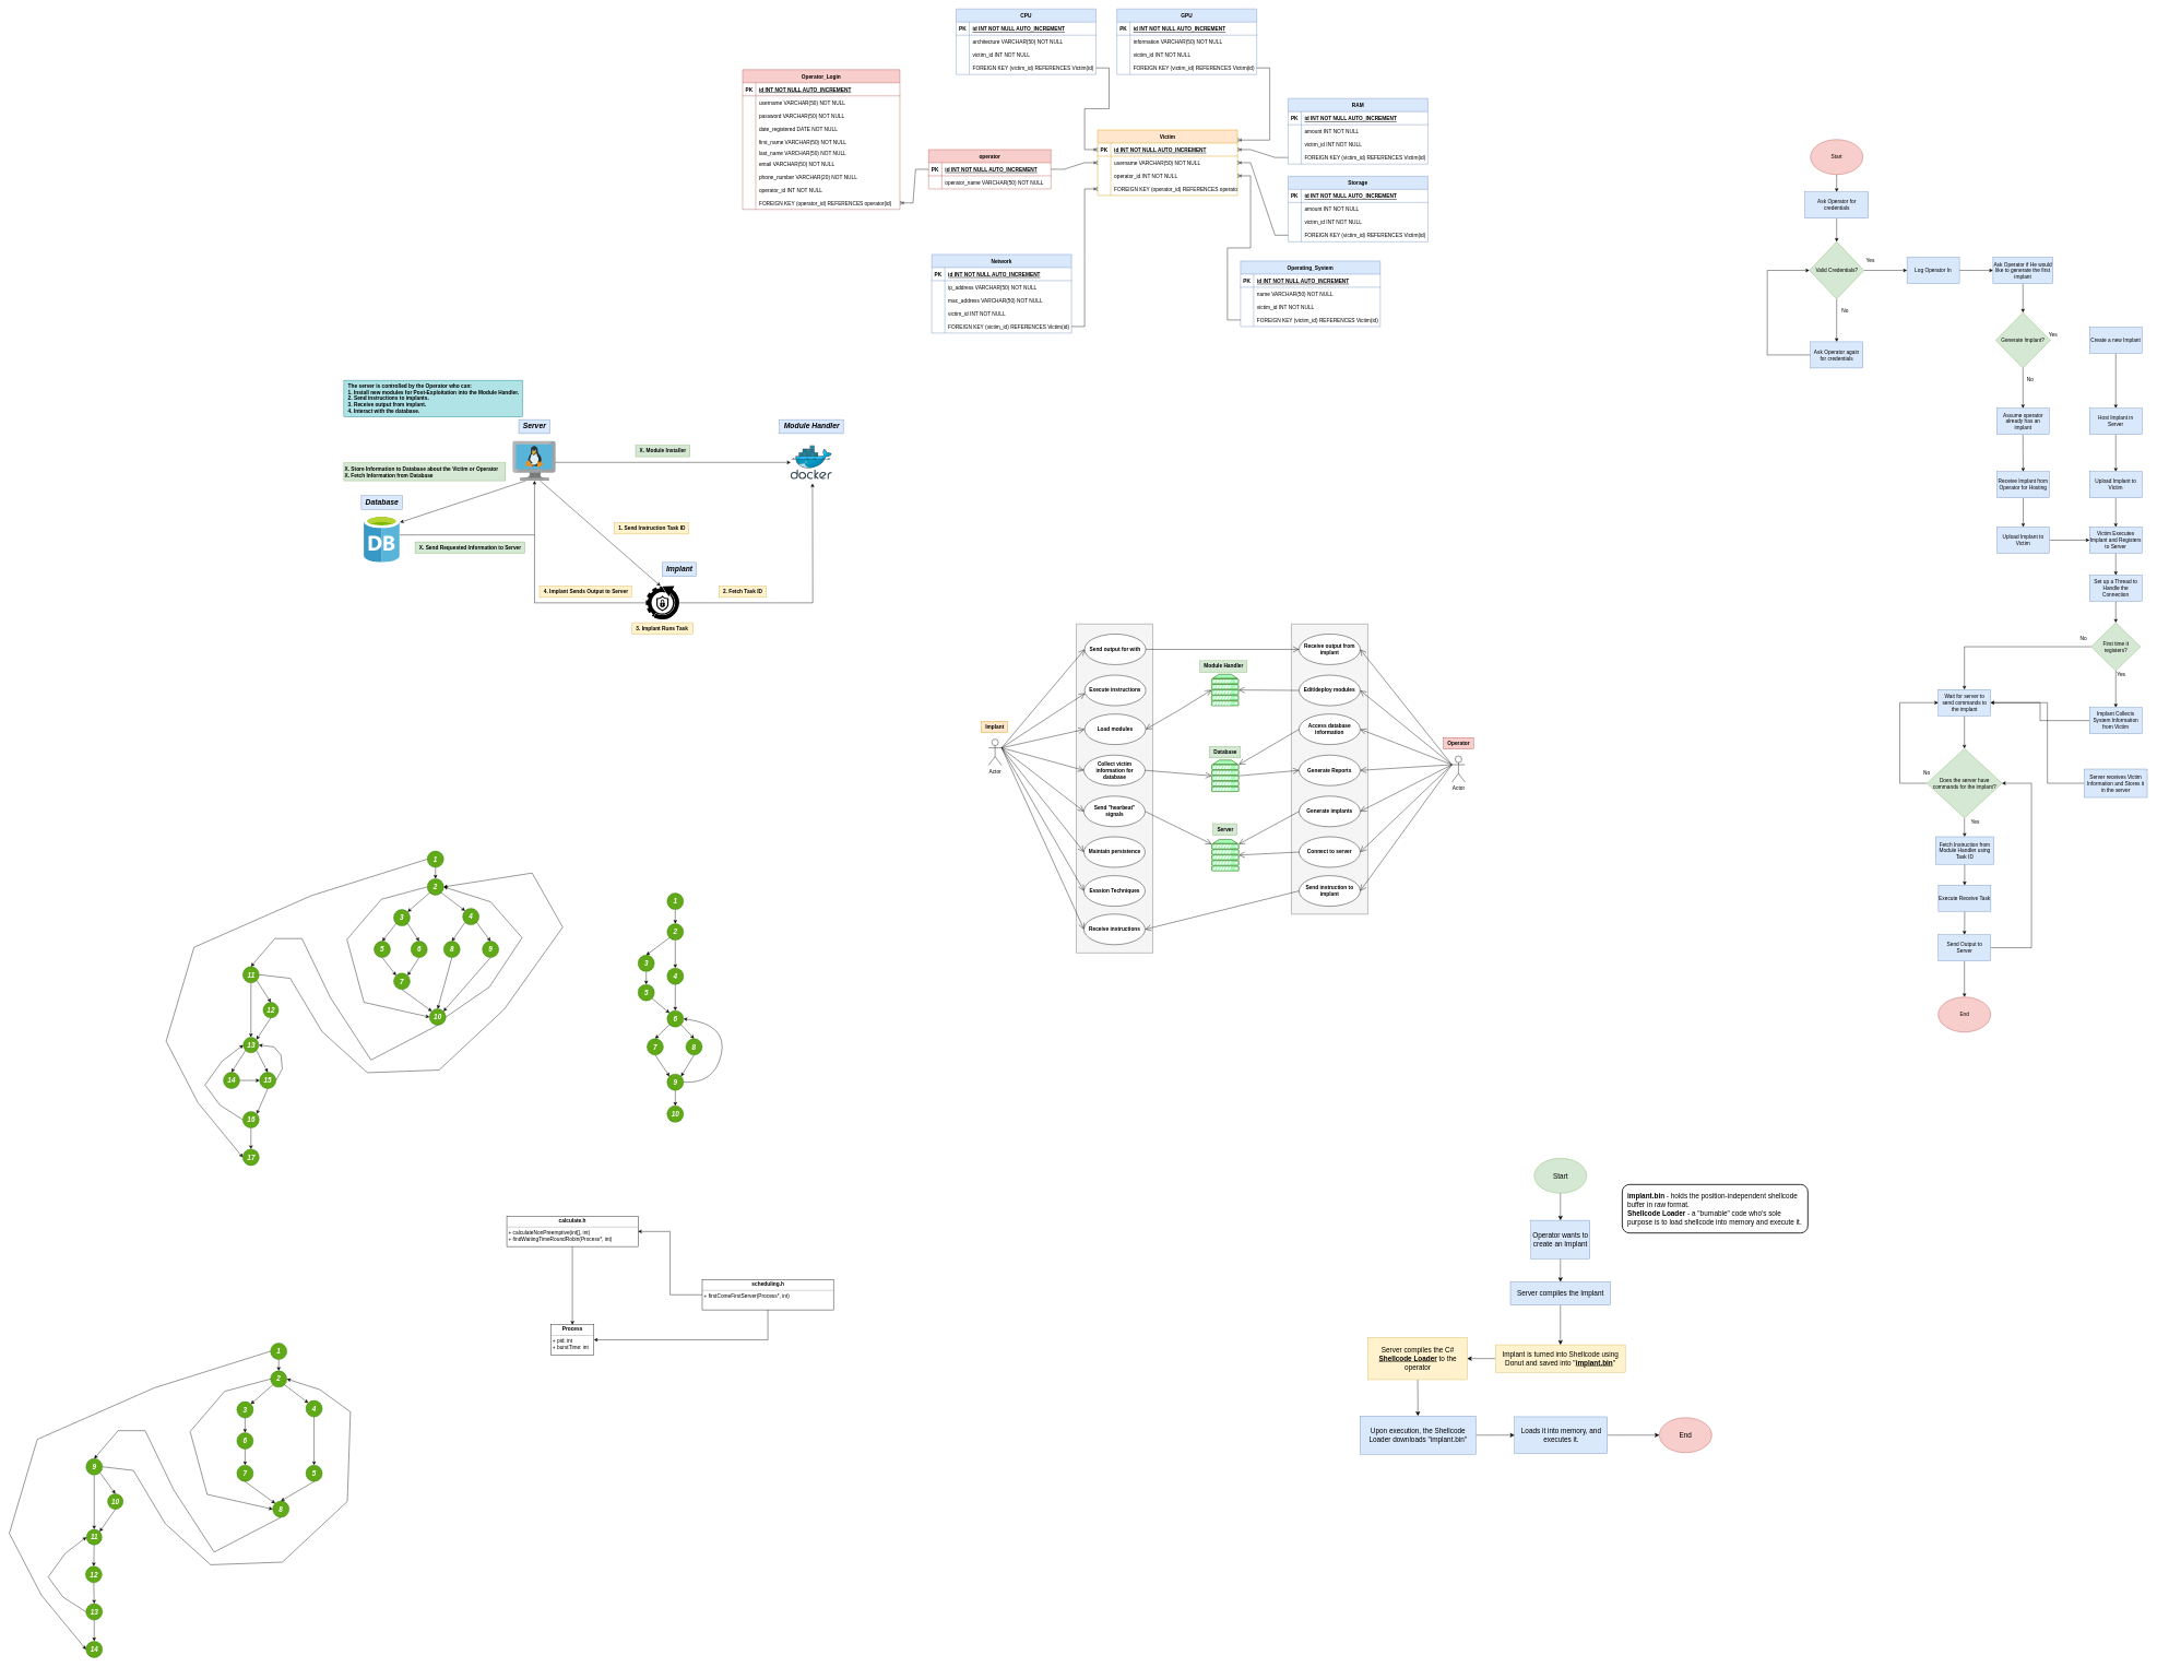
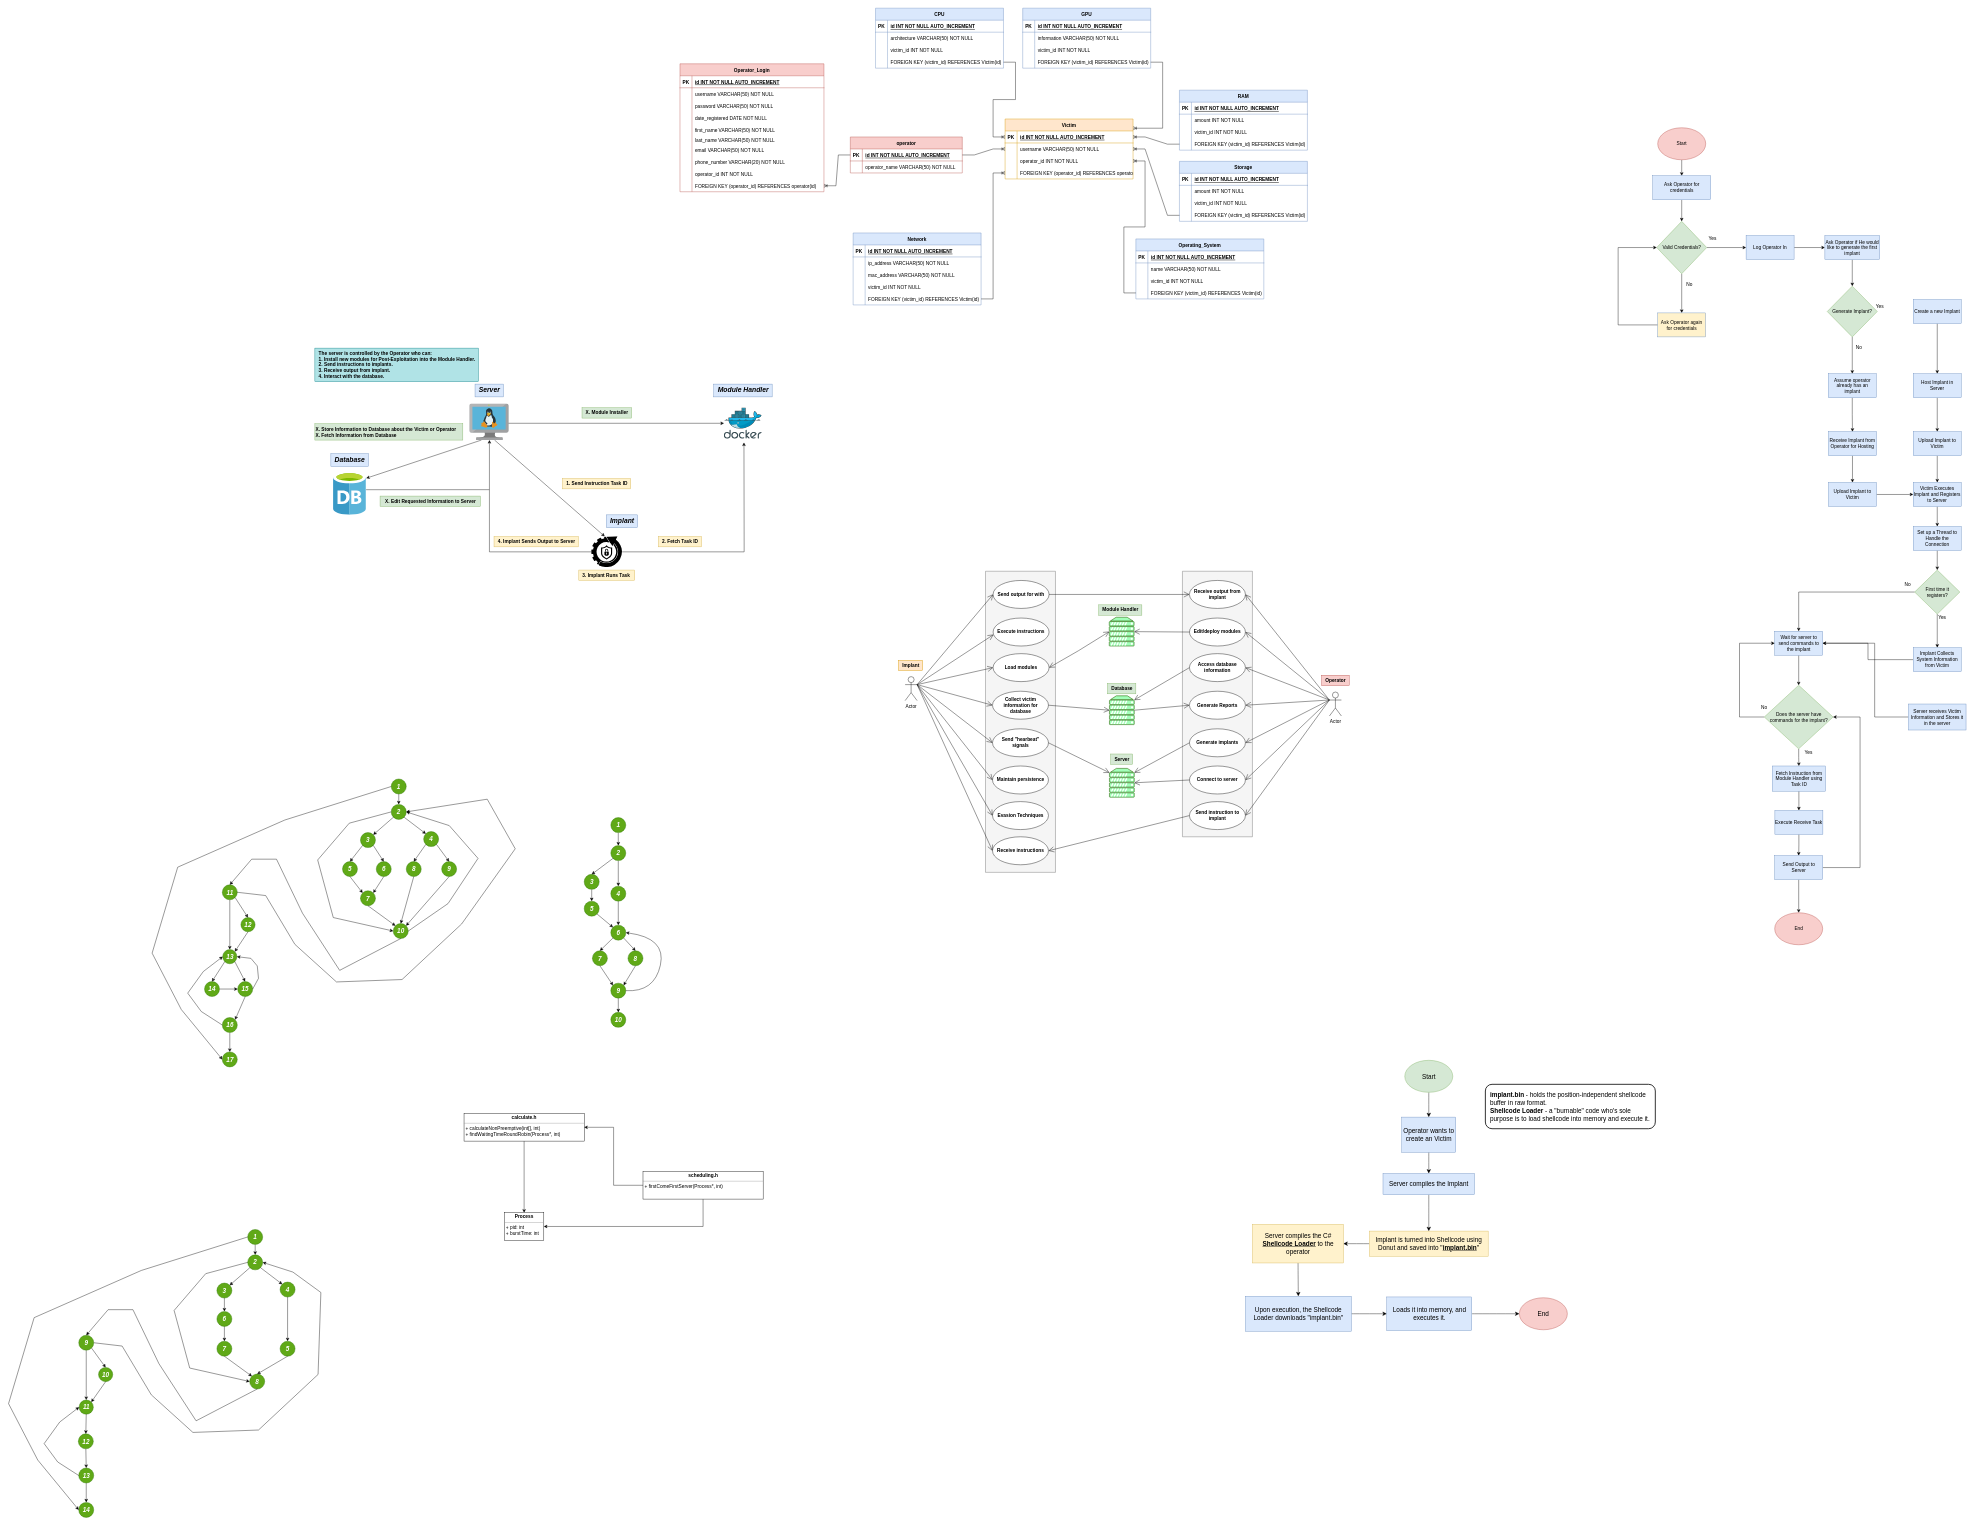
- <mxCell id="223" value="Ask Operator again for credentials" style="rounded=0;whiteSpace=wrap;html=1;fillColor=#dae8fc;strokeColor=#6c8ebf;" parent="1" vertex="1"><mxGeometry x="4144" y="782" width="120" height="60" as="geometry" /></mxCell>
+ <mxCell id="223" value="Ask Operator again for credentials" style="rounded=0;whiteSpace=wrap;html=1;fillColor=#fff2cc;strokeColor=#6c8ebf;" parent="1" vertex="1"><mxGeometry x="4144" y="782" width="120" height="60" as="geometry" /></mxCell>
- <mxCell id="209" value="X. Send Requested Information to Server" style="text;html=1;align=center;verticalAlign=middle;resizable=0;points=[];autosize=1;strokeColor=#82b366;fillColor=#d5e8d4;fontSize=12;fontStyle=1" parent="1" vertex="1"><mxGeometry x="949" y="1240" width="251" height="26" as="geometry" /></mxCell>
+ <mxCell id="209" value="X. Edit Requested Information to Server" style="text;html=1;align=center;verticalAlign=middle;resizable=0;points=[];autosize=1;strokeColor=#82b366;fillColor=#d5e8d4;fontSize=12;fontStyle=1" parent="1" vertex="1"><mxGeometry x="949" y="1240" width="251" height="26" as="geometry" /></mxCell>
- <mxCell id="384" value="Operator wants to create an Implant" style="rounded=0;whiteSpace=wrap;html=1;fontSize=16;fillColor=#dae8fc;strokeColor=#6c8ebf;" parent="1" vertex="1"><mxGeometry x="3504" y="2793" width="135" height="88" as="geometry" /></mxCell>
+ <mxCell id="384" value="Operator wants to create an Victim" style="rounded=0;whiteSpace=wrap;html=1;fontSize=16;fillColor=#dae8fc;strokeColor=#6c8ebf;" parent="1" vertex="1"><mxGeometry x="3504" y="2793" width="135" height="88" as="geometry" /></mxCell>
